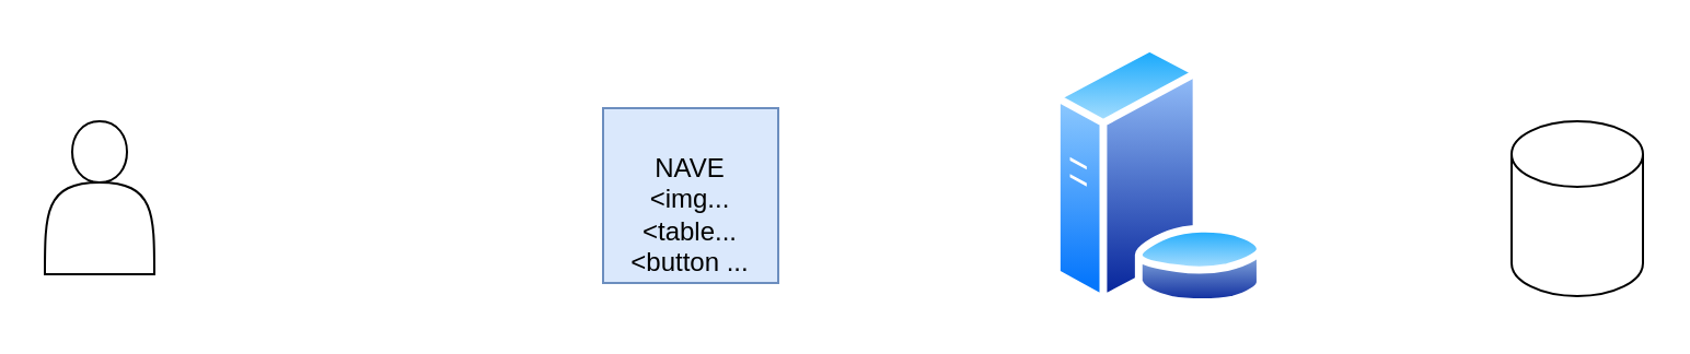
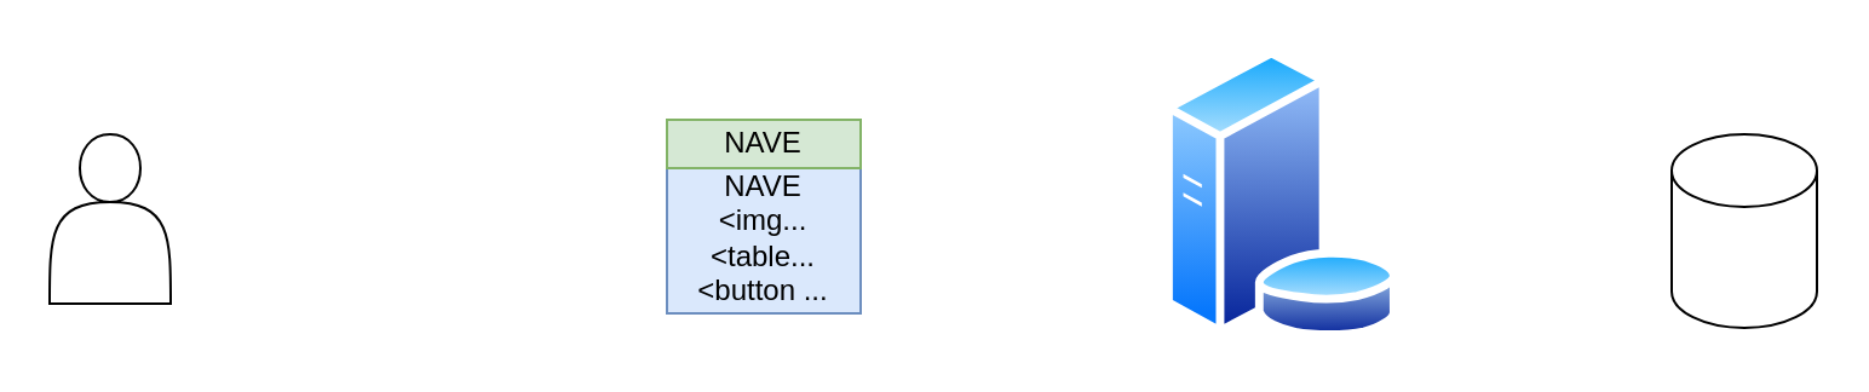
+ <mxCell id="7" value="NAVE" style="text;html=1;strokeColor=#82b366;fillColor=#d5e8d4;align=center;verticalAlign=middle;whiteSpace=wrap;rounded=0;" vertex="1" parent="1"><mxGeometry x="275" y="49" width="80" height="20" as="geometry" /></mxCell>
